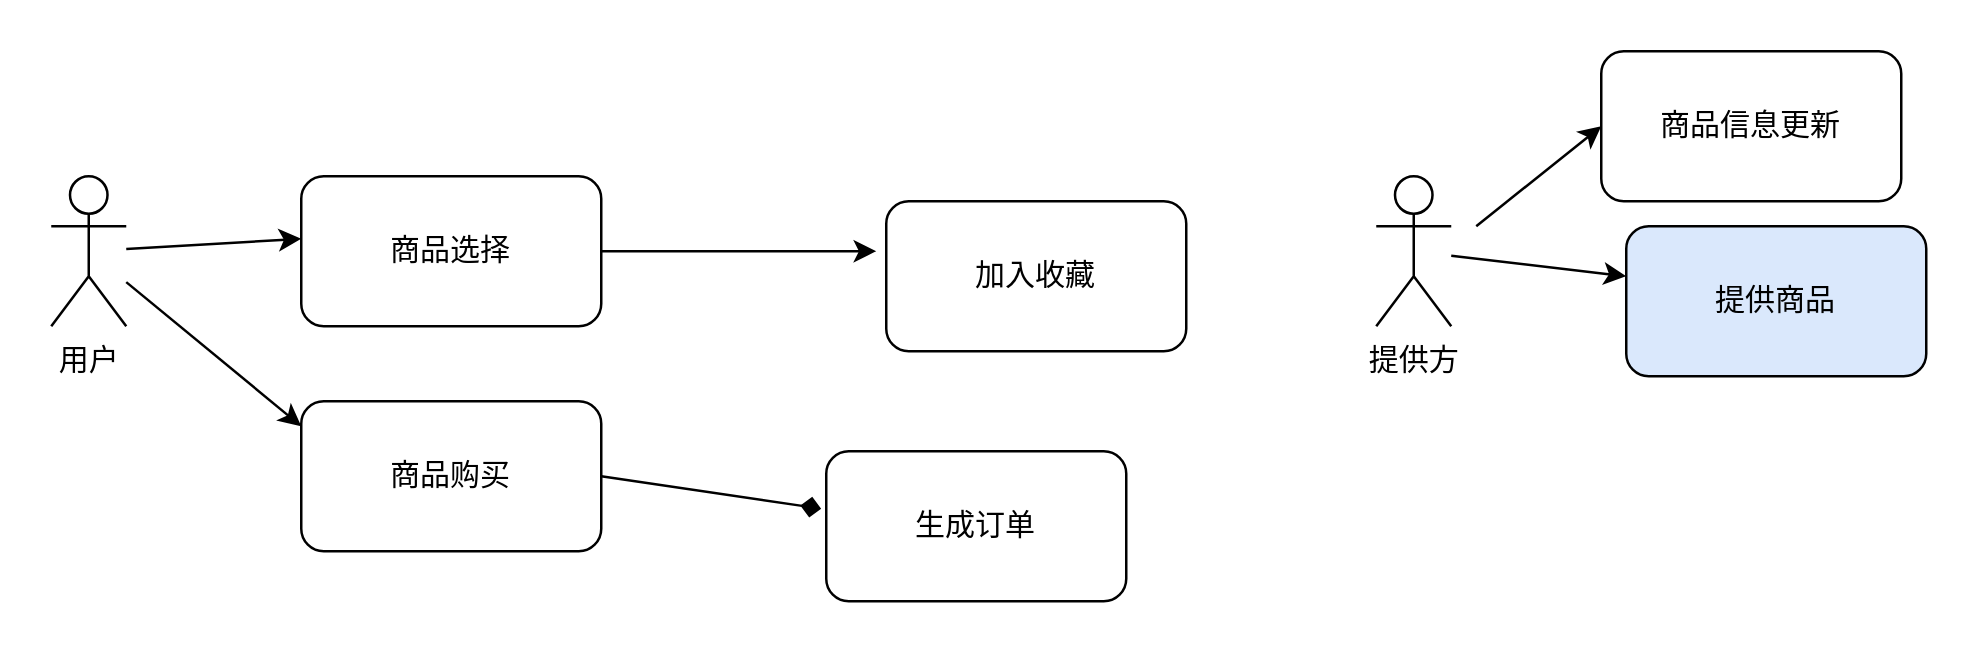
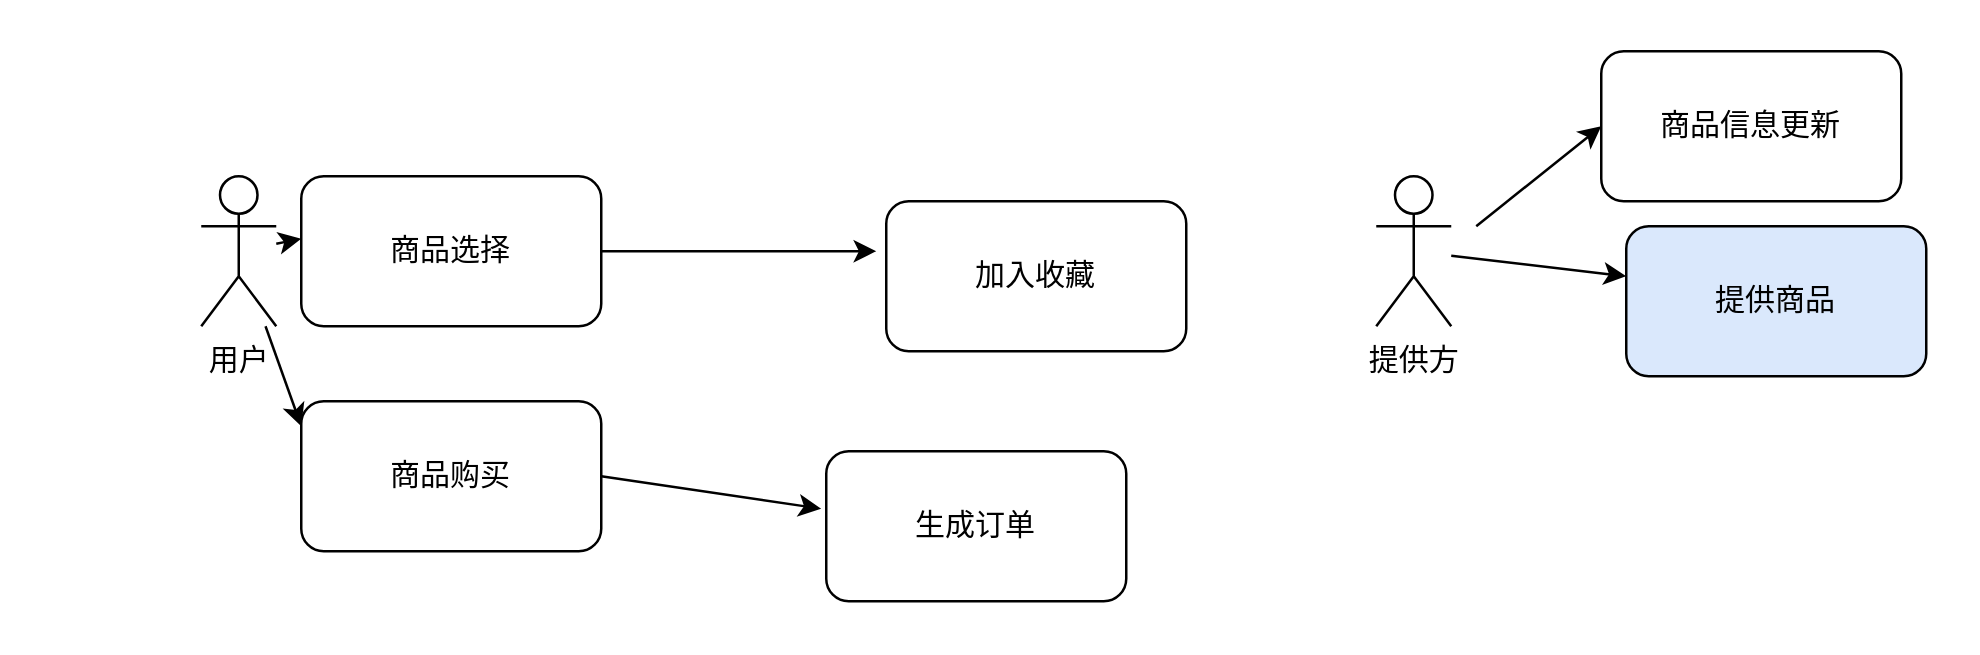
- <mxCell id="2" value="用户" style="shape=umlActor;verticalLabelPosition=bottom;verticalAlign=top;html=1;outlineConnect=0;" vertex="1" parent="1"><mxGeometry x="20" y="70" width="30" height="60" as="geometry" /></mxCell>
+ <mxCell id="2" value="用户" style="shape=umlActor;verticalLabelPosition=bottom;verticalAlign=top;html=1;outlineConnect=0;" vertex="1" parent="1"><mxGeometry x="80" y="70" width="30" height="60" as="geometry" /></mxCell>
- <mxCell id="13" value="" style="endArrow=diamond;html=1;exitX=1;exitY=0.5;exitDx=0;exitDy=0;entryX=-0.017;entryY=0.383;entryDx=0;entryDy=0;entryPerimeter=0;" edge="1" parent="1" source="8" target="12"><mxGeometry width="50" height="50" relative="1" as="geometry"><mxPoint x="250" y="230" as="sourcePoint" /><mxPoint x="300" y="180" as="targetPoint" /></mxGeometry></mxCell>
+ <mxCell id="13" value="" style="endArrow=classic;html=1;exitX=1;exitY=0.5;exitDx=0;exitDy=0;entryX=-0.017;entryY=0.383;entryDx=0;entryDy=0;entryPerimeter=0;" edge="1" parent="1" source="8" target="12"><mxGeometry width="50" height="50" relative="1" as="geometry"><mxPoint x="250" y="230" as="sourcePoint" /><mxPoint x="300" y="180" as="targetPoint" /></mxGeometry></mxCell>
